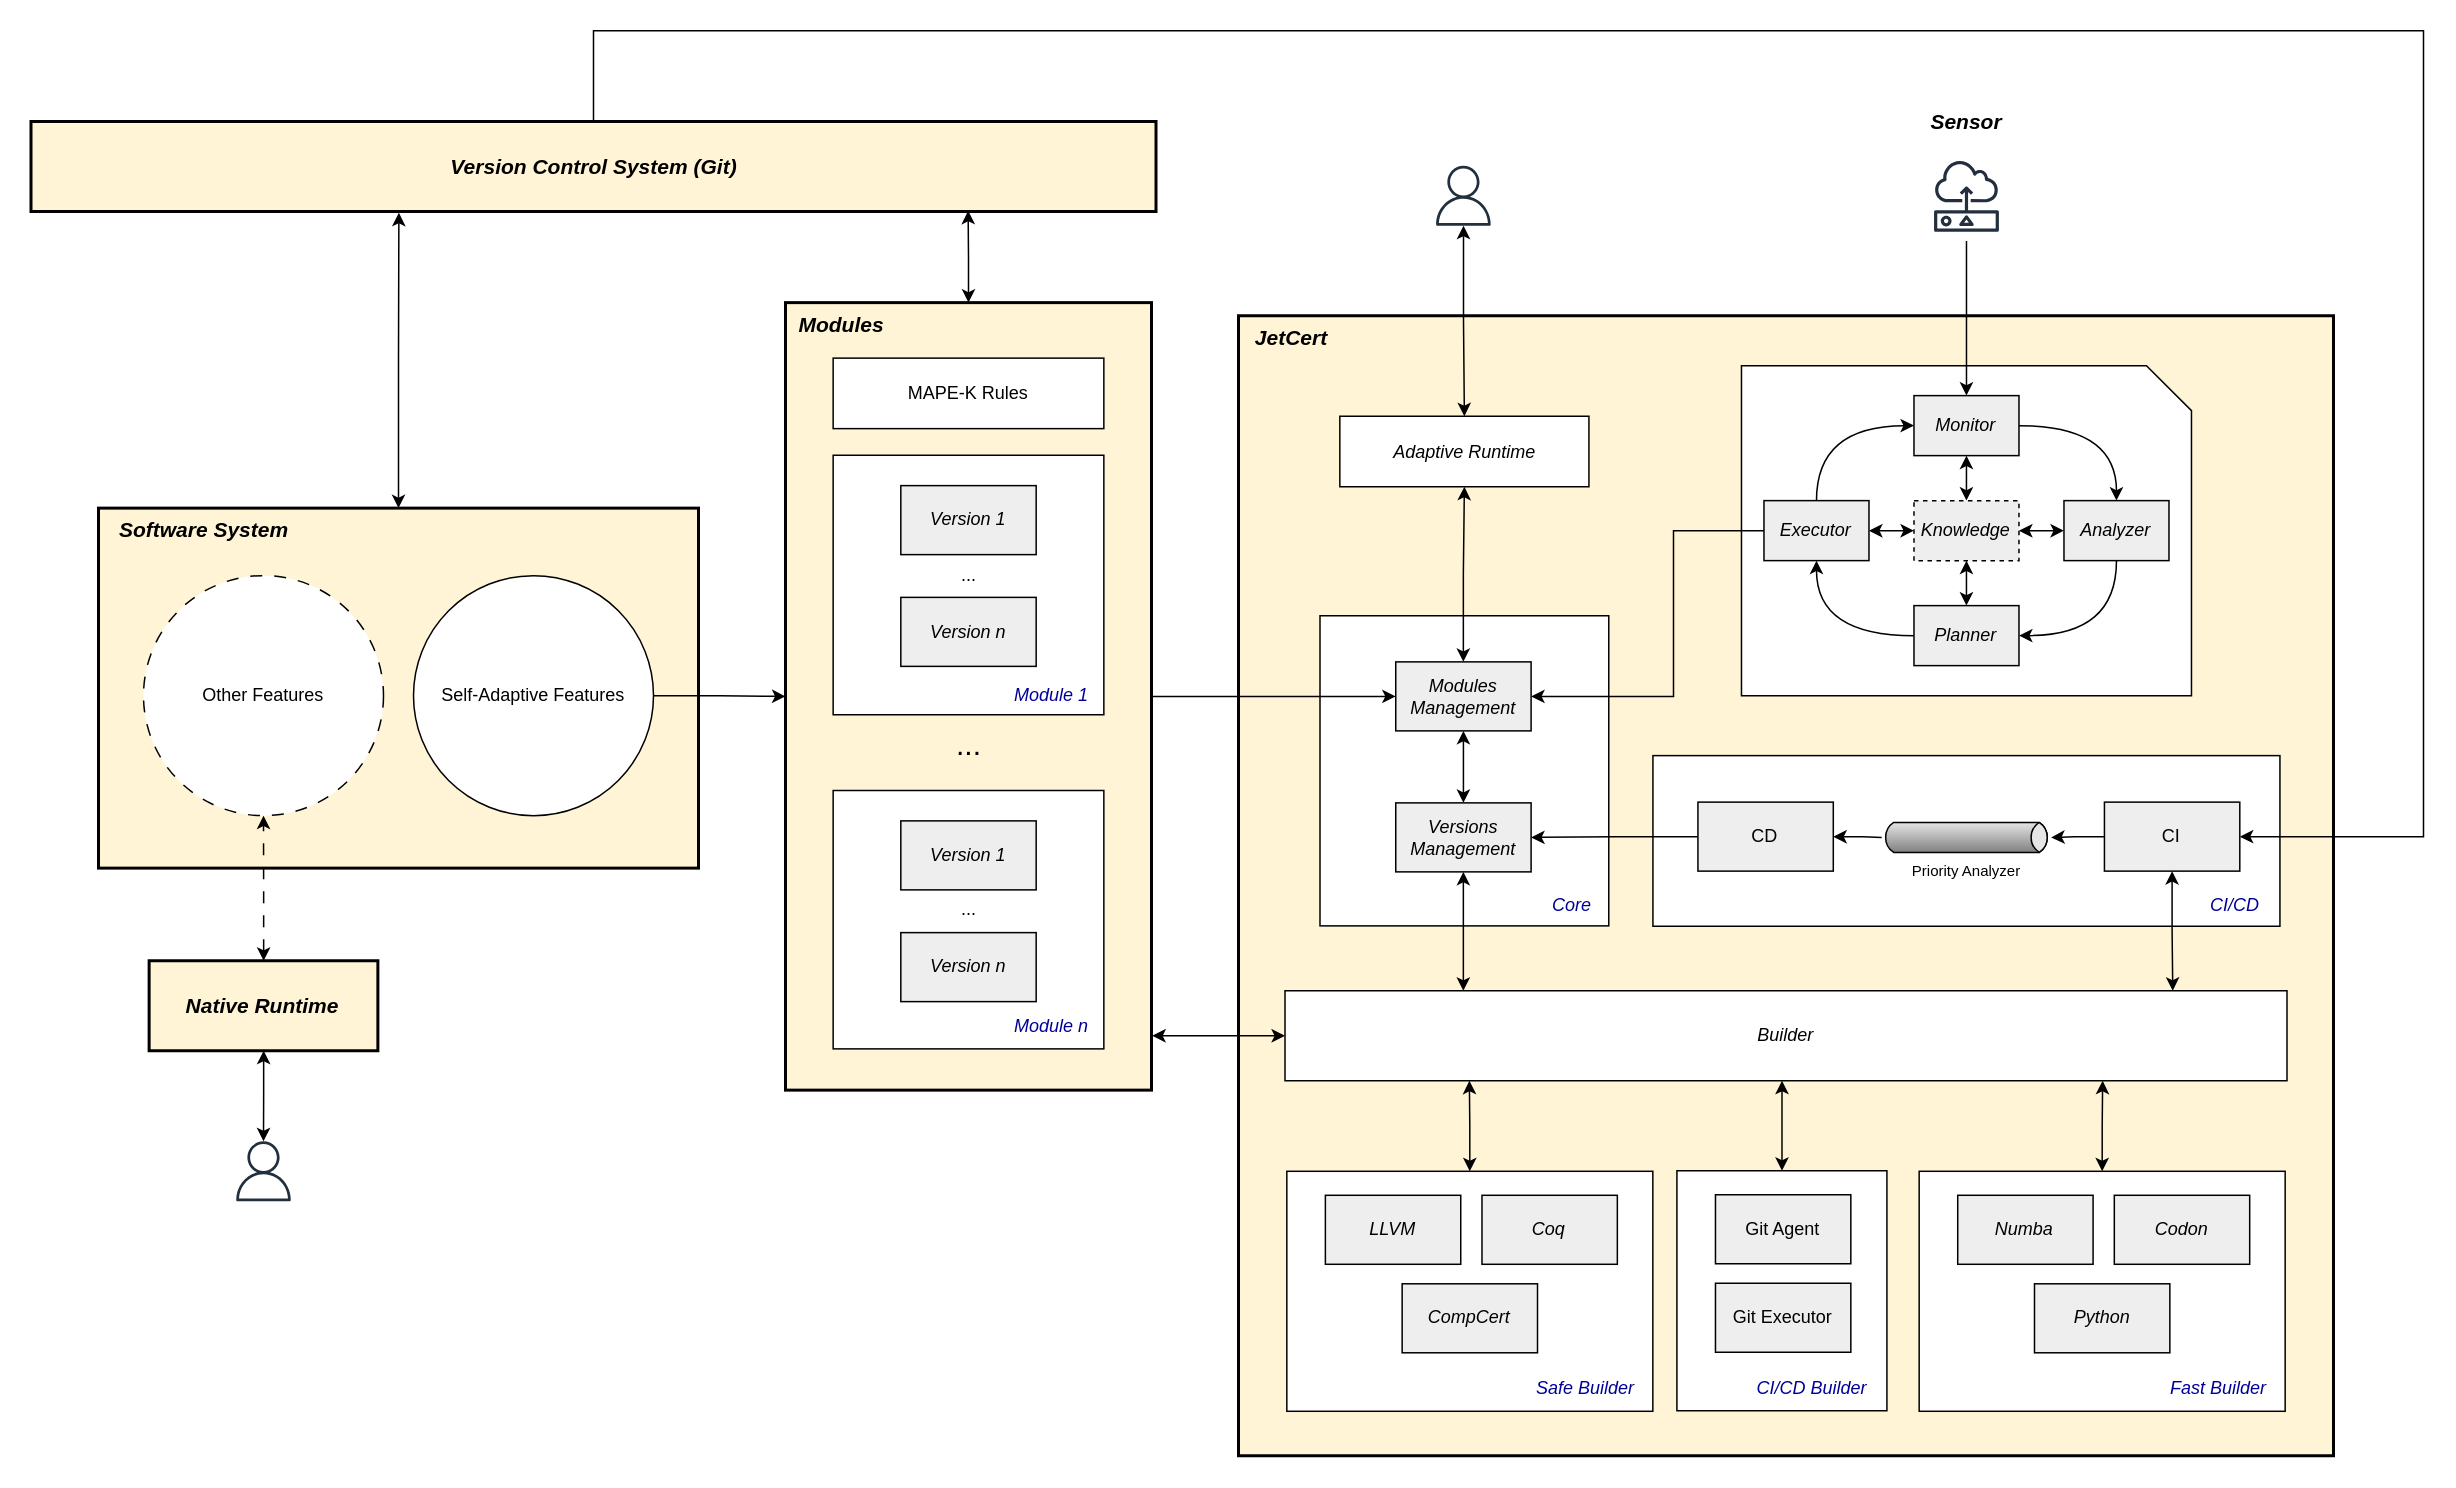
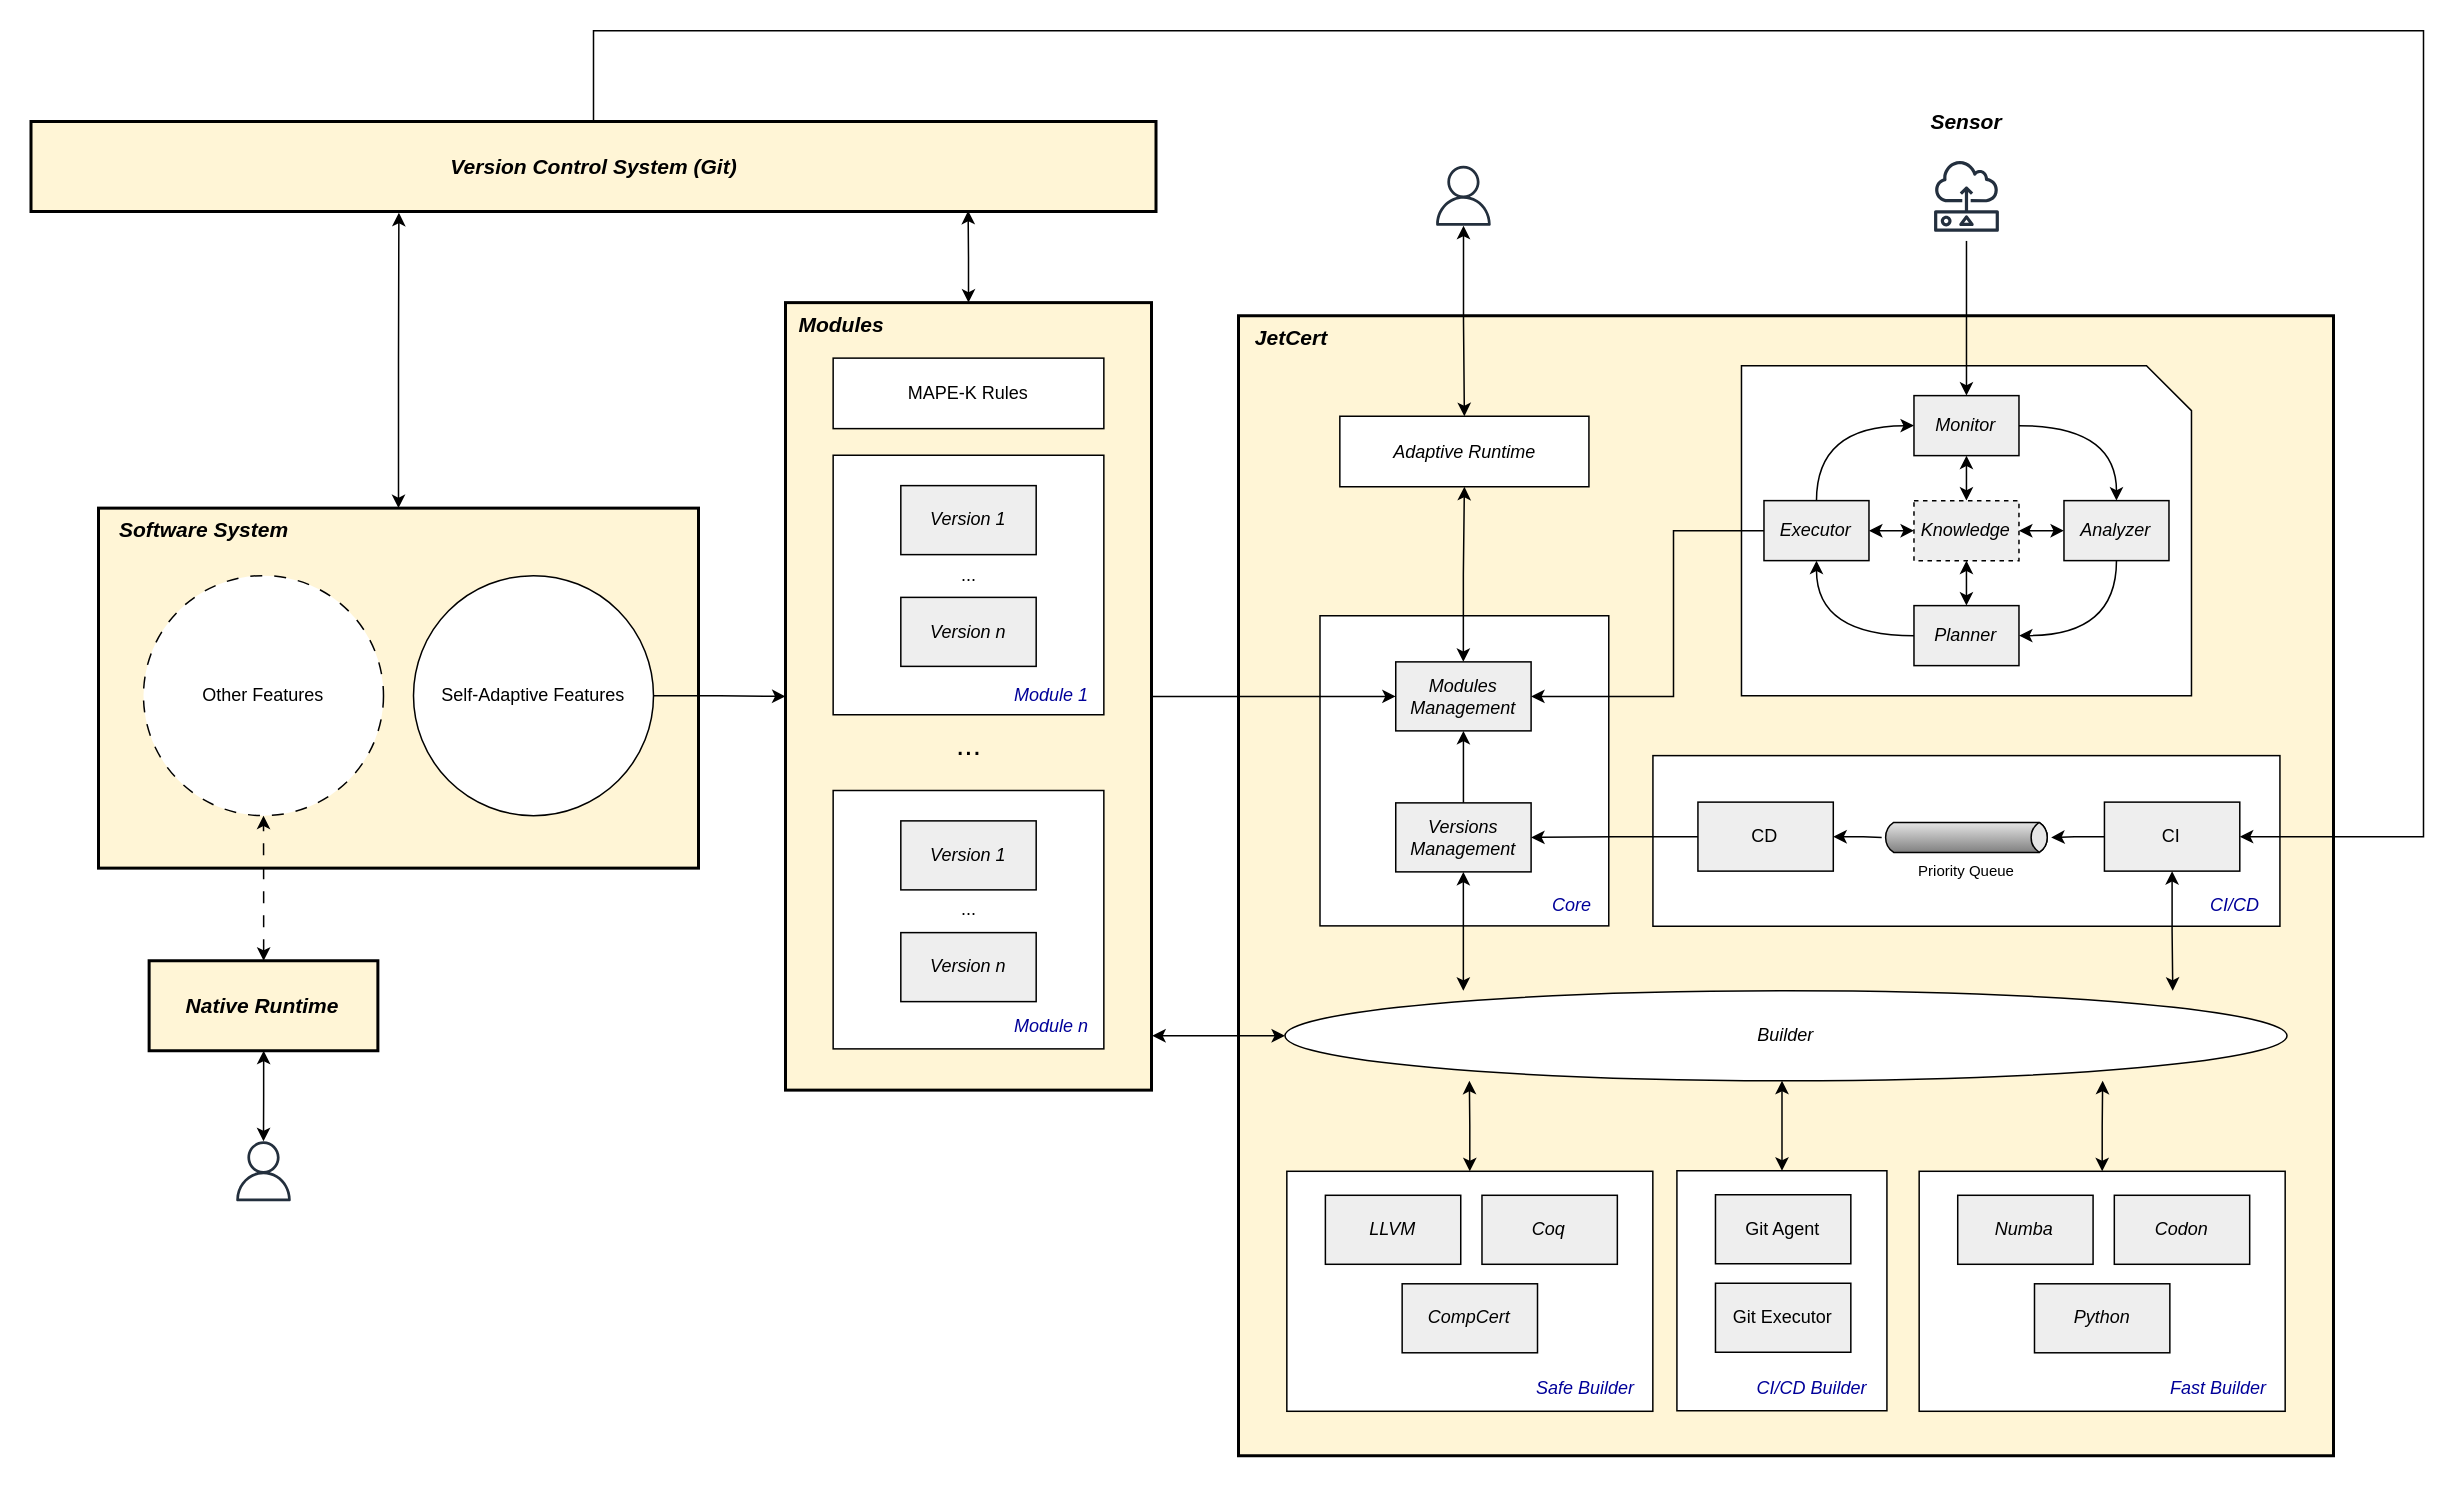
- <mxCell id="29" value="" style="edgeStyle=orthogonalEdgeStyle;rounded=0;orthogonalLoop=1;jettySize=auto;html=1;startArrow=classic;startFill=1;" parent="1" source="30" target="49" edge="1"><mxGeometry relative="1" as="geometry" /></mxCell>
+ <mxCell id="29" value="" style="edgeStyle=orthogonalEdgeStyle;rounded=0;orthogonalLoop=1;jettySize=auto;html=1;startArrow=classic;startFill=1;endArrow=none;" parent="1" source="30" target="49" edge="1"><mxGeometry relative="1" as="geometry" /></mxCell>
- <mxCell id="58" value="&lt;font style=&quot;font-size: 10px;&quot;&gt;Priority Analyzer&lt;/font&gt;" style="strokeWidth=1;outlineConnect=0;dashed=0;align=center;html=1;fontSize=8;shape=mxgraph.eip.messageChannel;verticalLabelPosition=bottom;labelBackgroundColor=#ffffff;verticalAlign=top;" parent="1" vertex="1"><mxGeometry x="1253.79" y="547.75" width="113" height="20" as="geometry" /></mxCell>
+ <mxCell id="58" value="&lt;font style=&quot;font-size: 10px;&quot;&gt;Priority Queue&lt;/font&gt;" style="strokeWidth=1;outlineConnect=0;dashed=0;align=center;html=1;fontSize=8;shape=mxgraph.eip.messageChannel;verticalLabelPosition=bottom;labelBackgroundColor=#ffffff;verticalAlign=top;" parent="1" vertex="1"><mxGeometry x="1253.79" y="547.75" width="113" height="20" as="geometry" /></mxCell>
- <mxCell id="57" value="&lt;i&gt;Builder&lt;/i&gt;" style="rounded=0;whiteSpace=wrap;html=1;" parent="1" vertex="1"><mxGeometry x="856" y="660" width="668" height="60" as="geometry" /></mxCell>
+ <mxCell id="57" value="&lt;i&gt;Builder&lt;/i&gt;" style="ellipse;whiteSpace=wrap;html=1;" parent="1" vertex="1"><mxGeometry x="856" y="660" width="668" height="60" as="geometry" /></mxCell>
